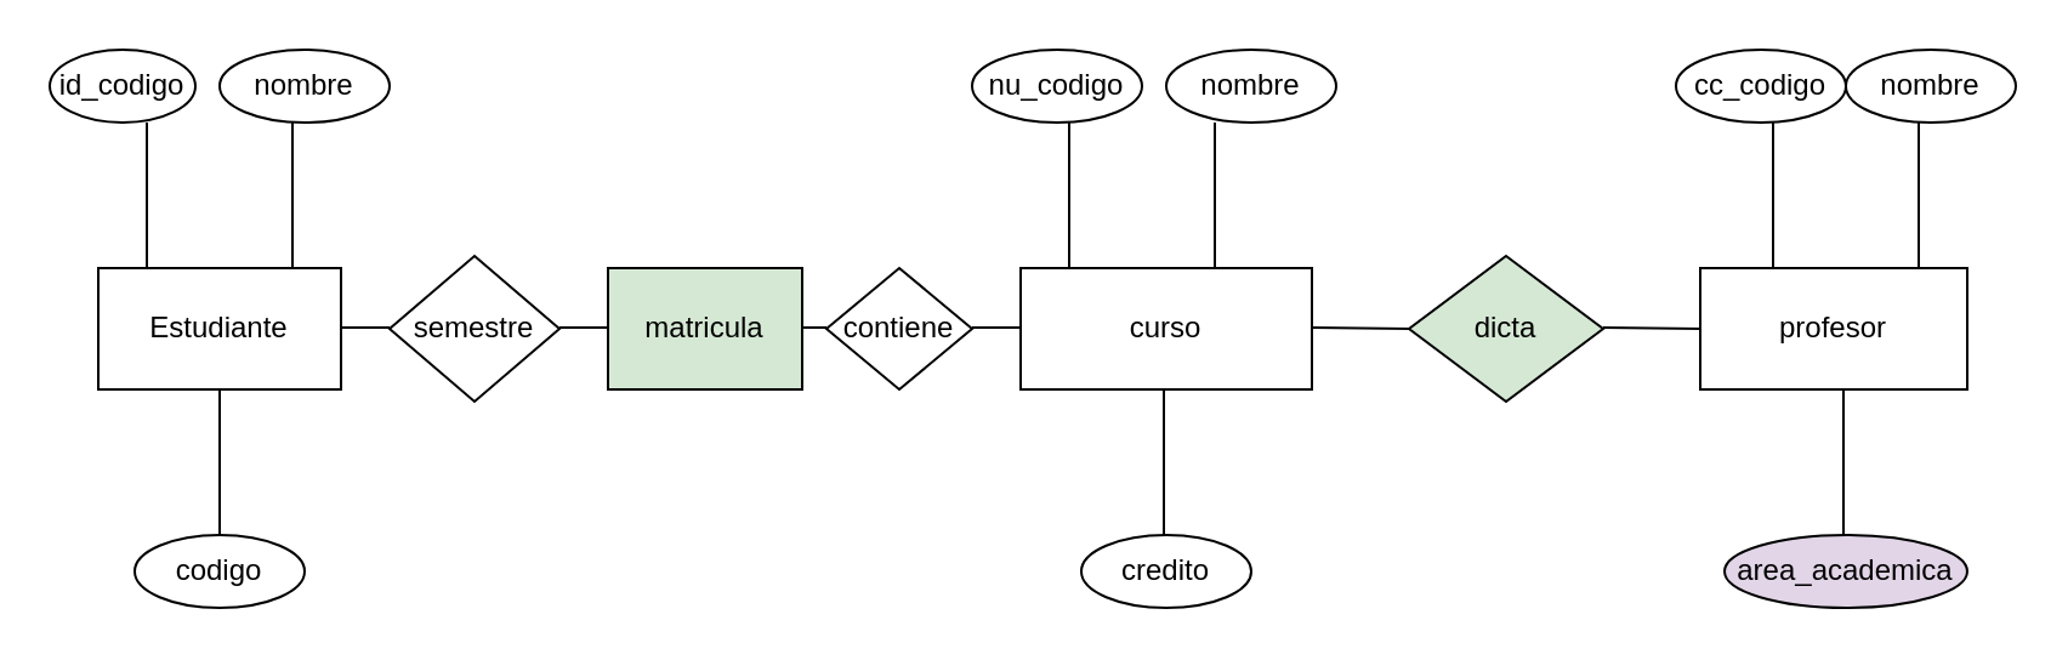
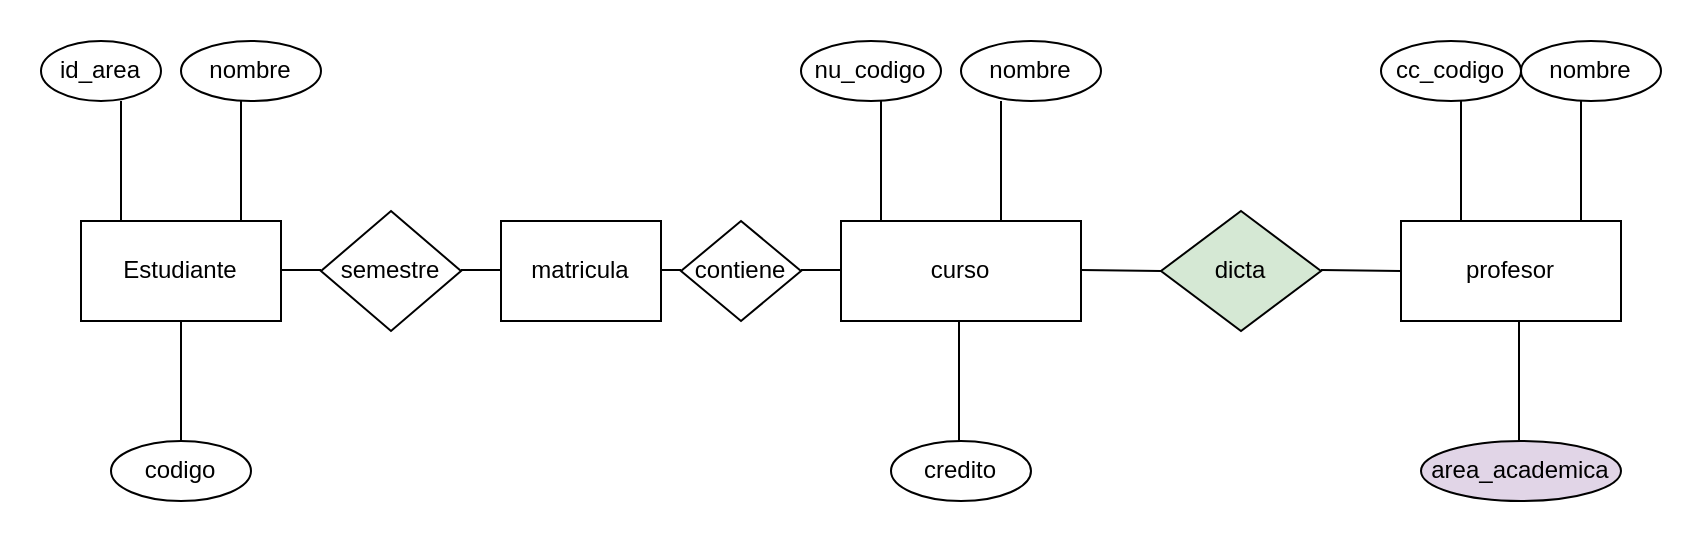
- <mxCell id="17" value="id_codigo" style="ellipse;whiteSpace=wrap;html=1;" vertex="1" parent="1"><mxGeometry x="20" y="20" width="60" height="30" as="geometry" /></mxCell>
+ <mxCell id="17" value="id_area" style="ellipse;whiteSpace=wrap;html=1;" vertex="1" parent="1"><mxGeometry x="20" y="20" width="60" height="30" as="geometry" /></mxCell>
- <mxCell id="3" value="matricula" style="rounded=0;whiteSpace=wrap;html=1;fillColor=#d5e8d4;" vertex="1" parent="1"><mxGeometry x="250" y="110" width="80" height="50" as="geometry" /></mxCell>
+ <mxCell id="3" value="matricula" style="rounded=0;whiteSpace=wrap;html=1;" vertex="1" parent="1"><mxGeometry x="250" y="110" width="80" height="50" as="geometry" /></mxCell>
